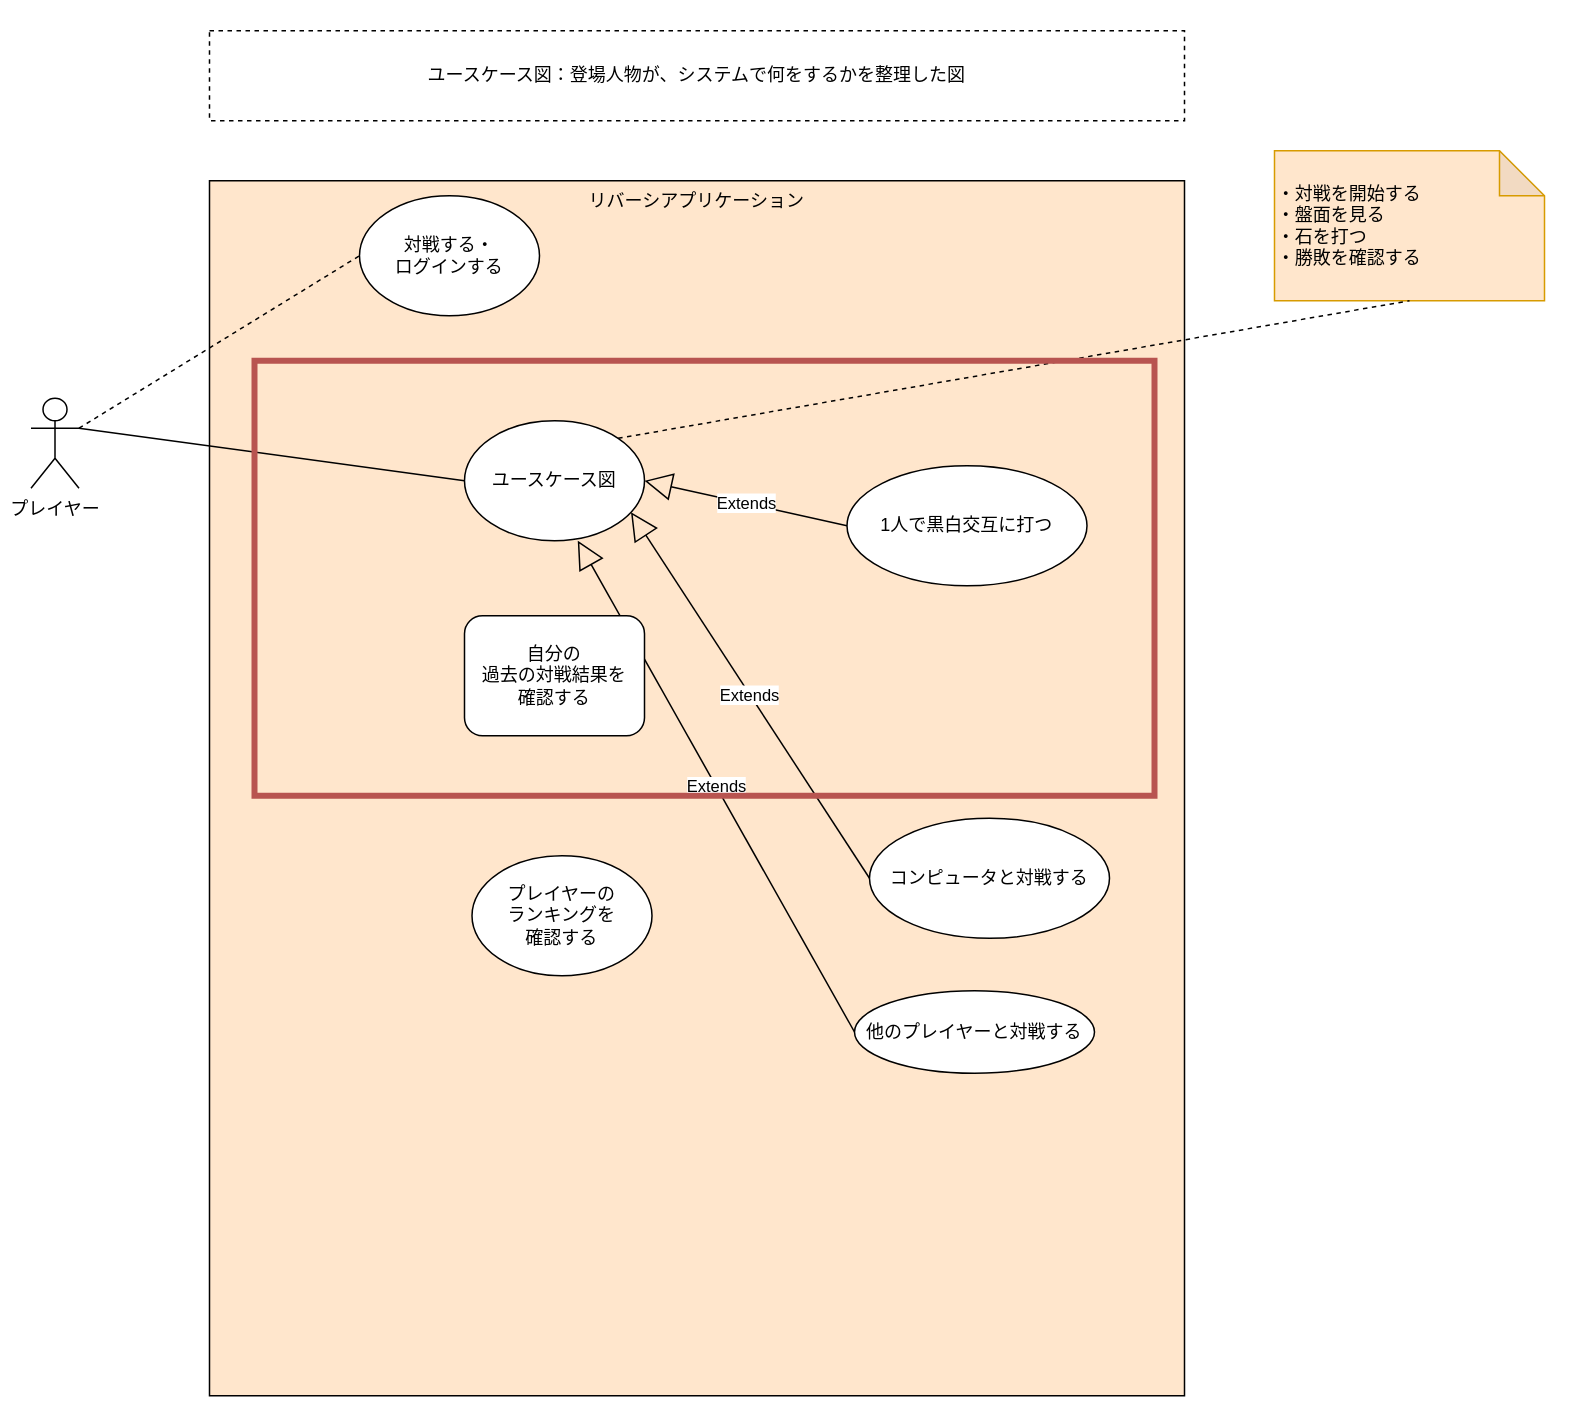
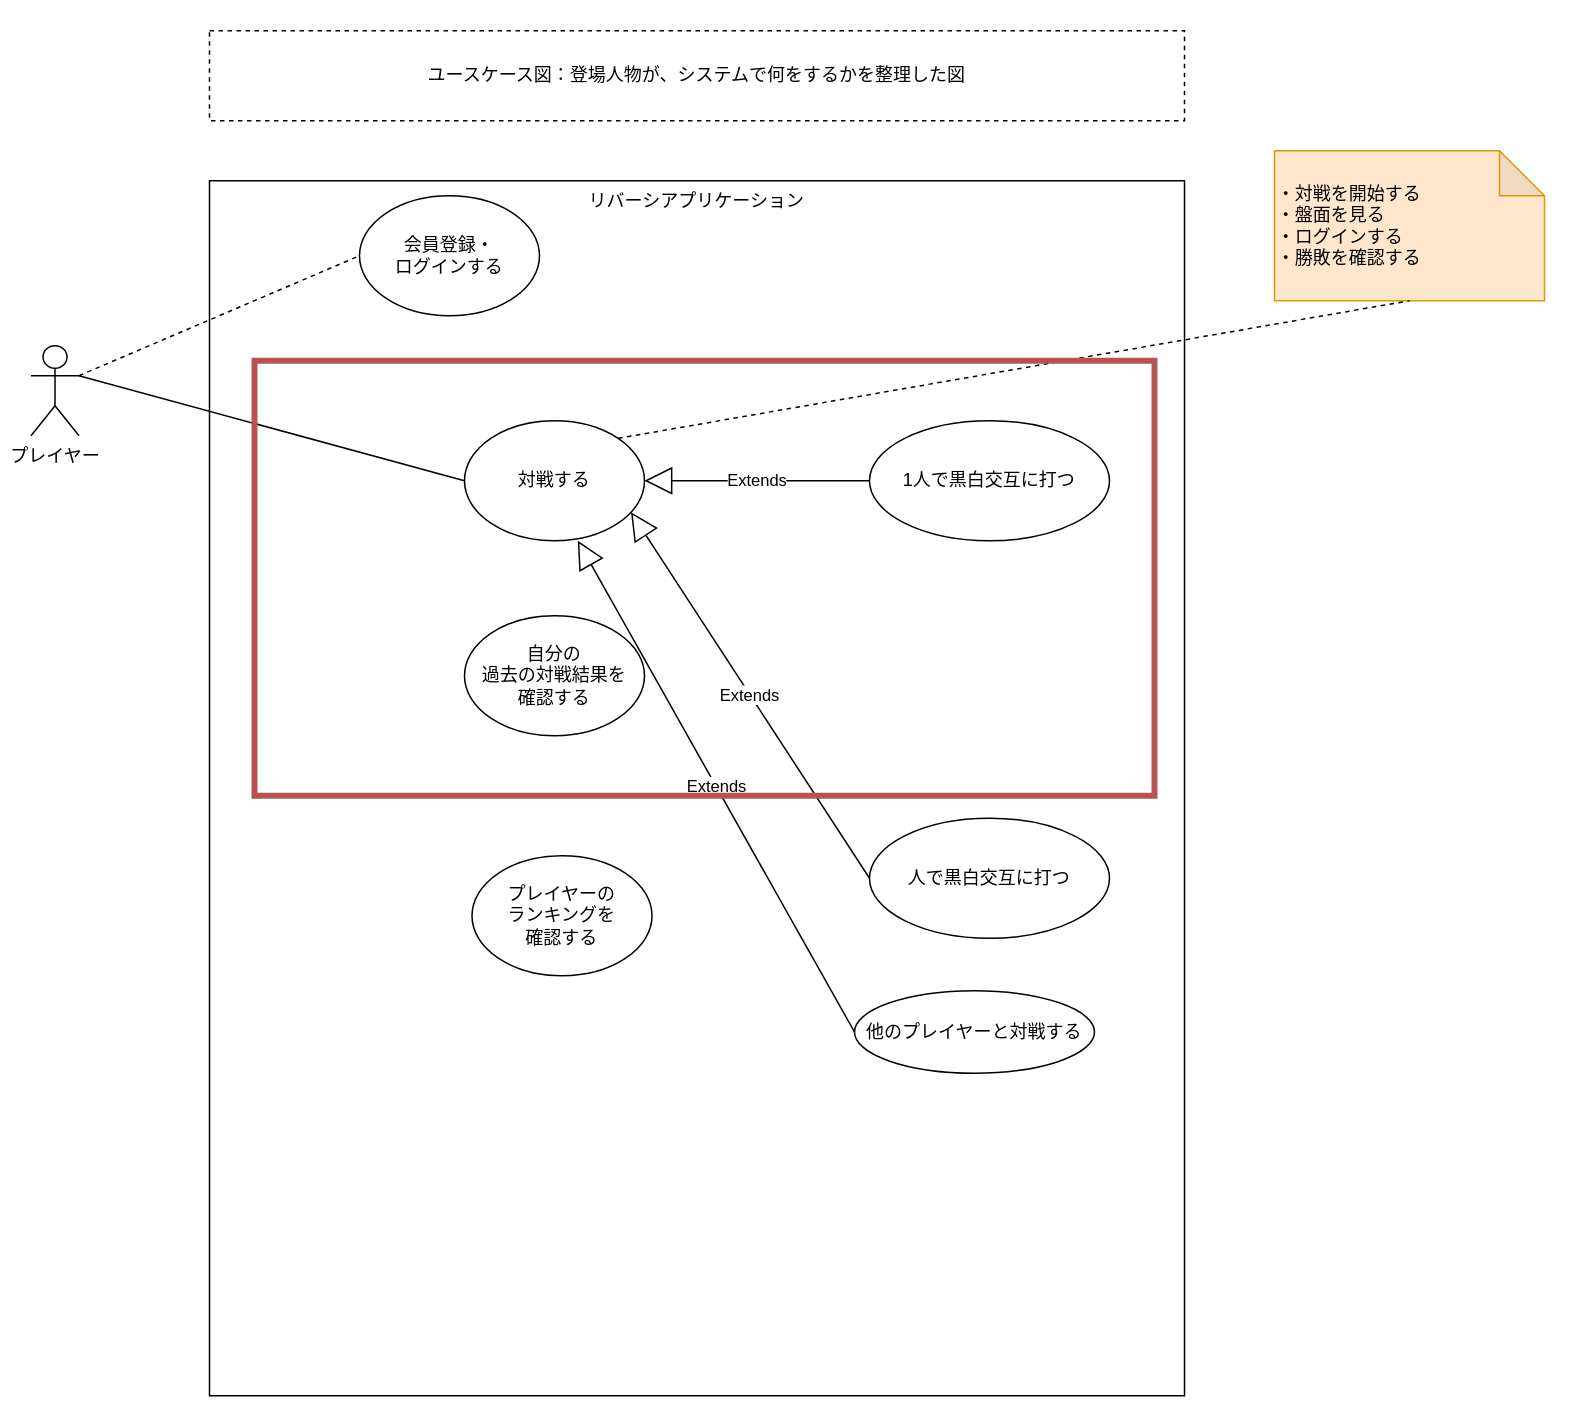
- <mxCell id="8" value="・対戦を開始する&lt;div&gt;・盤面を見る&lt;/div&gt;&lt;div&gt;・石を打つ&lt;/div&gt;&lt;div&gt;・勝敗を確認する&lt;/div&gt;" style="shape=note;whiteSpace=wrap;html=1;backgroundOutline=1;darkOpacity=0.05;fillColor=#ffe6cc;strokeColor=#d79b00;align=left;fontColor=#000000;" vertex="1" parent="1"><mxGeometry x="849" y="100" width="180" height="100" as="geometry" /></mxCell>
+ <mxCell id="8" value="・対戦を開始する&lt;div&gt;・盤面を見る&lt;/div&gt;&lt;div&gt;・ログインする&lt;/div&gt;&lt;div&gt;・勝敗を確認する&lt;/div&gt;" style="shape=note;whiteSpace=wrap;html=1;backgroundOutline=1;darkOpacity=0.05;fillColor=#ffe6cc;strokeColor=#d79b00;align=left;fontColor=#000000;" vertex="1" parent="1"><mxGeometry x="849" y="100" width="180" height="100" as="geometry" /></mxCell>
- <mxCell id="10" value="対戦する・&lt;div&gt;ログインする&lt;/div&gt;" style="ellipse;whiteSpace=wrap;html=1;" vertex="1" parent="1"><mxGeometry x="239" y="130" width="120" height="80" as="geometry" /></mxCell>
+ <mxCell id="10" value="会員登録・&lt;div&gt;ログインする&lt;/div&gt;" style="ellipse;whiteSpace=wrap;html=1;" vertex="1" parent="1"><mxGeometry x="239" y="130" width="120" height="80" as="geometry" /></mxCell>
- <mxCell id="5" value="プレイヤー" style="shape=umlActor;verticalLabelPosition=bottom;verticalAlign=top;html=1;outlineConnect=0;" vertex="1" parent="1"><mxGeometry x="20" y="265" width="32" height="60" as="geometry" /></mxCell>
+ <mxCell id="5" value="プレイヤー" style="shape=umlActor;verticalLabelPosition=bottom;verticalAlign=top;html=1;outlineConnect=0;" vertex="1" parent="1"><mxGeometry x="20" y="230" width="32" height="60" as="geometry" /></mxCell>
- <mxCell id="6" value="ユースケース図" style="ellipse;whiteSpace=wrap;html=1;" vertex="1" parent="1"><mxGeometry x="309" y="280" width="120" height="80" as="geometry" /></mxCell>
+ <mxCell id="6" value="対戦する" style="ellipse;whiteSpace=wrap;html=1;" vertex="1" parent="1"><mxGeometry x="309" y="280" width="120" height="80" as="geometry" /></mxCell>
- <mxCell id="11" value="1人で黒白交互に打つ" style="ellipse;whiteSpace=wrap;html=1;" vertex="1" parent="1"><mxGeometry x="564" y="310" width="160" height="80" as="geometry" /></mxCell>
+ <mxCell id="11" value="1人で黒白交互に打つ" style="ellipse;whiteSpace=wrap;html=1;" vertex="1" parent="1"><mxGeometry x="579" y="280" width="160" height="80" as="geometry" /></mxCell>
- <mxCell id="17" value="&lt;div&gt;自分の&lt;/div&gt;&lt;div&gt;過去の対戦結果を&lt;/div&gt;&lt;div&gt;確認する&lt;/div&gt;" style="whiteSpace=wrap;html=1;rounded=1;" vertex="1" parent="1"><mxGeometry x="309" y="410" width="120" height="80" as="geometry" /></mxCell>
+ <mxCell id="17" value="&lt;div&gt;自分の&lt;/div&gt;&lt;div&gt;過去の対戦結果を&lt;/div&gt;&lt;div&gt;確認する&lt;/div&gt;" style="ellipse;whiteSpace=wrap;html=1;" vertex="1" parent="1"><mxGeometry x="309" y="410" width="120" height="80" as="geometry" /></mxCell>
- <mxCell id="2" value="リバーシアプリケーション" style="rounded=0;whiteSpace=wrap;html=1;verticalAlign=top;fillColor=#ffe6cc;" vertex="1" parent="1"><mxGeometry x="139" y="120" width="650" height="810" as="geometry" /></mxCell>
+ <mxCell id="2" value="リバーシアプリケーション" style="rounded=0;whiteSpace=wrap;html=1;verticalAlign=top;" vertex="1" parent="1"><mxGeometry x="139" y="120" width="650" height="810" as="geometry" /></mxCell>
- <mxCell id="12" value="コンピュータと対戦する" style="ellipse;whiteSpace=wrap;html=1;" vertex="1" parent="1"><mxGeometry x="579" y="545" width="160" height="80" as="geometry" /></mxCell>
+ <mxCell id="12" value="人で黒白交互に打つ" style="ellipse;whiteSpace=wrap;html=1;" vertex="1" parent="1"><mxGeometry x="579" y="545" width="160" height="80" as="geometry" /></mxCell>
